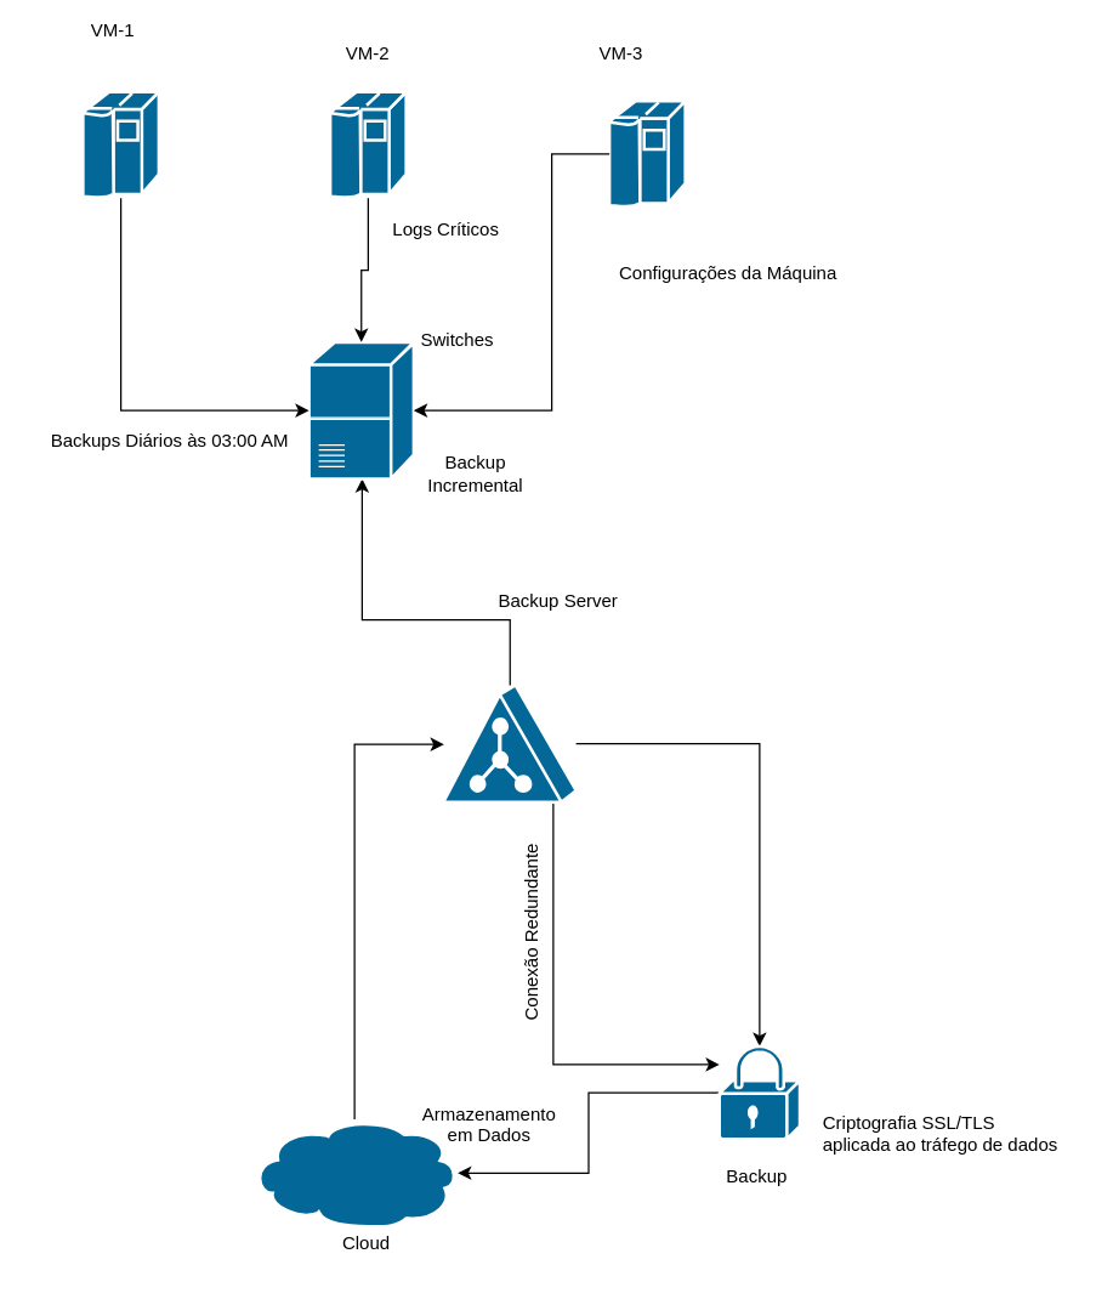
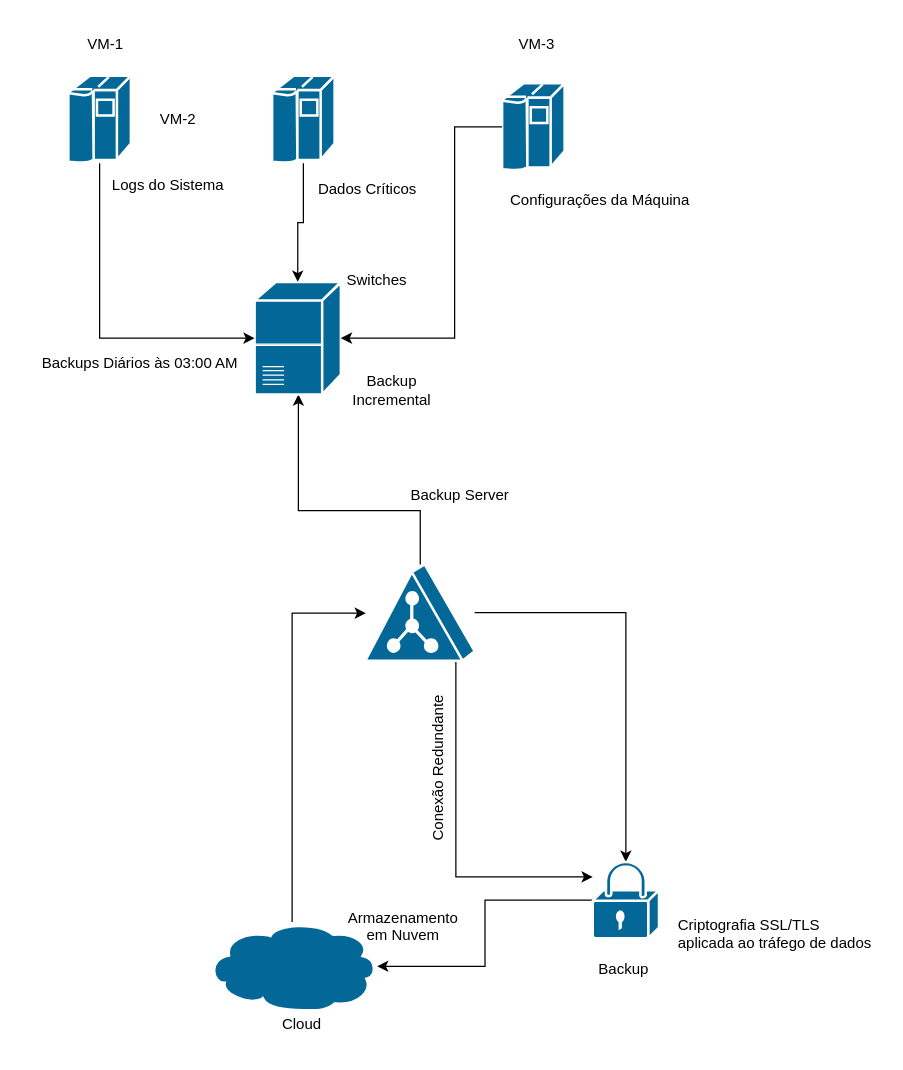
- <mxCell id="16" value="VM-1" style="text;html=1;align=center;verticalAlign=middle;whiteSpace=wrap;rounded=0;" parent="1" vertex="1"><mxGeometry x="44" y="5" width="60" height="30" as="geometry" /></mxCell>
+ <mxCell id="16" value="VM-1" style="text;html=1;align=center;verticalAlign=middle;whiteSpace=wrap;rounded=0;" parent="1" vertex="1"><mxGeometry x="54" y="20" width="60" height="30" as="geometry" /></mxCell>
- <mxCell id="17" value="VM-2" style="text;html=1;align=center;verticalAlign=middle;whiteSpace=wrap;rounded=0;" parent="1" vertex="1"><mxGeometry x="212" y="20" width="60" height="30" as="geometry" /></mxCell>
+ <mxCell id="17" value="VM-2" style="text;html=1;align=center;verticalAlign=middle;whiteSpace=wrap;rounded=0;" parent="1" vertex="1"><mxGeometry x="112" y="80" width="60" height="30" as="geometry" /></mxCell>
- <mxCell id="18" value="VM-3" style="text;html=1;align=center;verticalAlign=middle;whiteSpace=wrap;rounded=0;" parent="1" vertex="1"><mxGeometry x="379" y="20" width="60" height="30" as="geometry" /></mxCell>
+ <mxCell id="18" value="VM-3" style="text;html=1;align=center;verticalAlign=middle;whiteSpace=wrap;rounded=0;" parent="1" vertex="1"><mxGeometry x="399" y="20" width="60" height="30" as="geometry" /></mxCell>
+ <mxCell id="29" value="Logs do Sistema" style="text;html=1;align=center;verticalAlign=middle;whiteSpace=wrap;rounded=0;" parent="1" vertex="1"><mxGeometry x="84" y="133" width="100" height="30" as="geometry" /></mxCell>
- <mxCell id="30" value="Logs Críticos" style="text;html=1;align=center;verticalAlign=middle;whiteSpace=wrap;rounded=0;" parent="1" vertex="1"><mxGeometry x="242" y="136" width="103" height="30" as="geometry" /></mxCell>
+ <mxCell id="30" value="Dados Críticos" style="text;html=1;align=center;verticalAlign=middle;whiteSpace=wrap;rounded=0;" parent="1" vertex="1"><mxGeometry x="242" y="136" width="103" height="30" as="geometry" /></mxCell>
- <mxCell id="31" value="Configurações da Máquina" style="text;html=1;align=center;verticalAlign=middle;whiteSpace=wrap;rounded=0;" parent="1" vertex="1"><mxGeometry x="396" y="165" width="167" height="30" as="geometry" /></mxCell>
+ <mxCell id="31" value="Configurações da Máquina" style="text;html=1;align=center;verticalAlign=middle;whiteSpace=wrap;rounded=0;" parent="1" vertex="1"><mxGeometry x="396" y="145" width="167" height="30" as="geometry" /></mxCell>
- <mxCell id="25" value="&#10;Armazenamento em Dados&#10;&#10;" style="text;html=1;align=center;verticalAlign=middle;whiteSpace=wrap;rounded=0;" parent="1" vertex="1"><mxGeometry x="292" y="733" width="60" height="30" as="geometry" /></mxCell>
+ <mxCell id="25" value="&#10;Armazenamento em Nuvem&#10;&#10;" style="text;html=1;align=center;verticalAlign=middle;whiteSpace=wrap;rounded=0;" parent="1" vertex="1"><mxGeometry x="292" y="733" width="60" height="30" as="geometry" /></mxCell>
